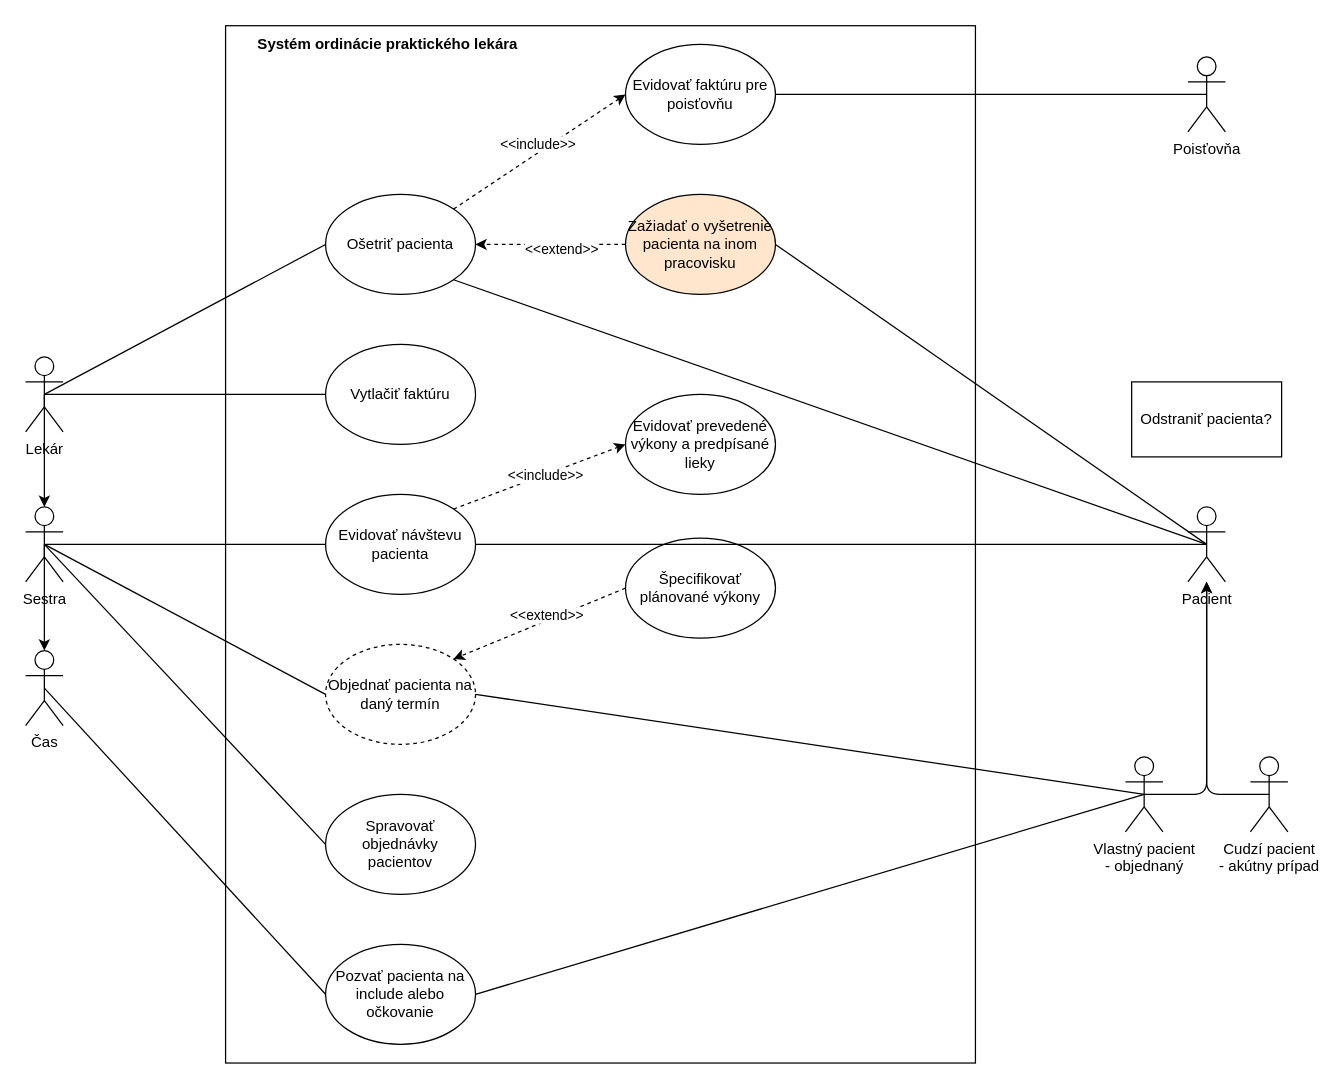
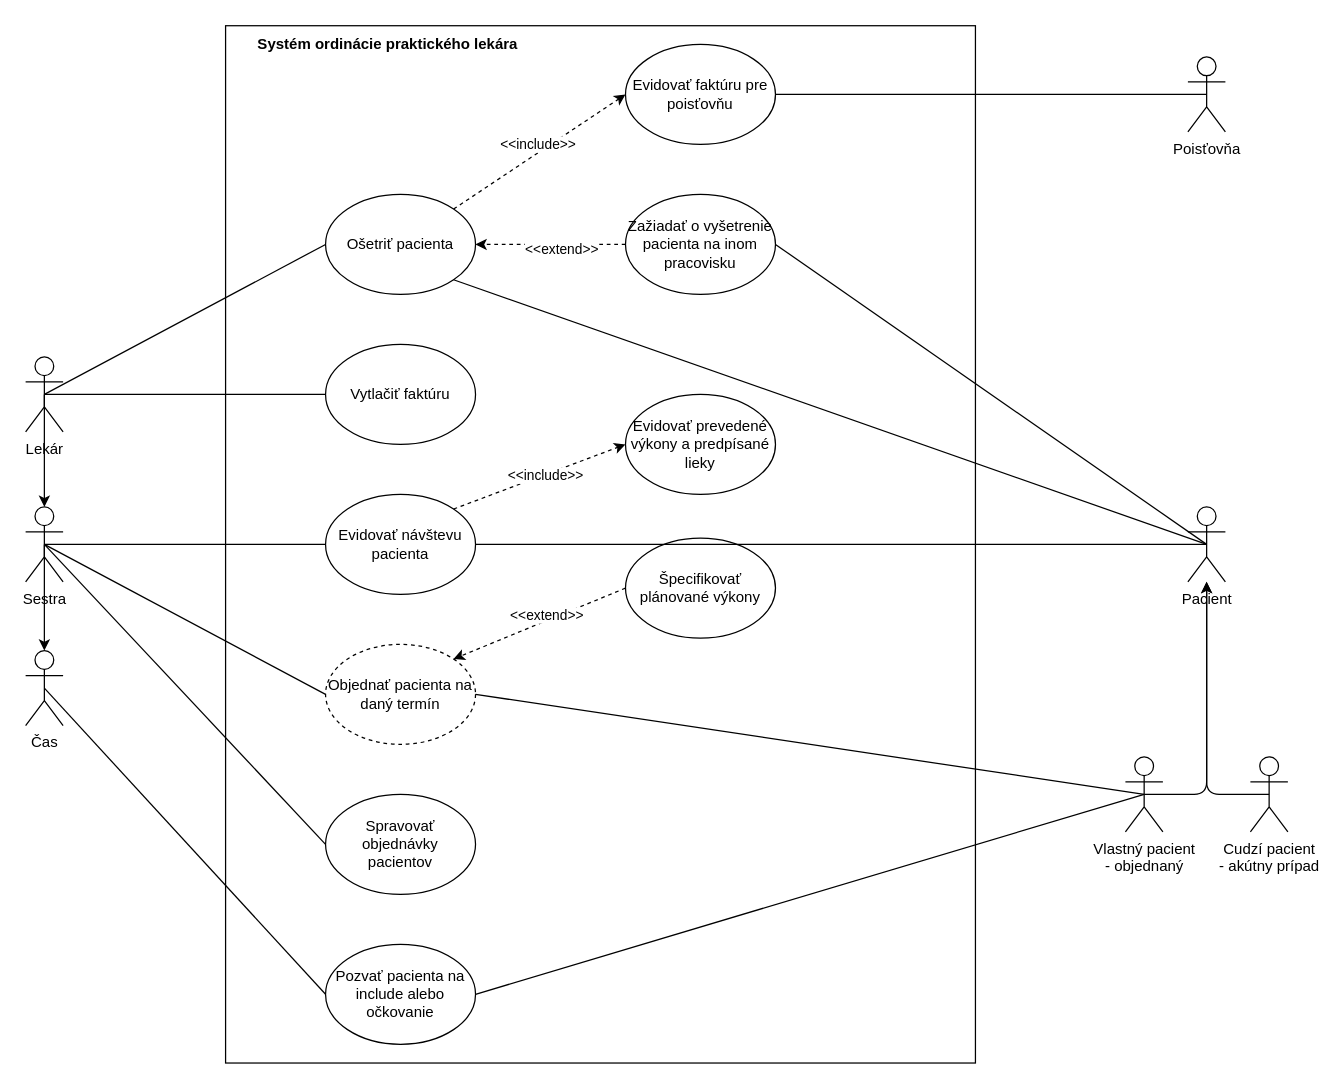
- <mxCell id="25" value="Zažiadať o vyšetrenie pacienta na inom pracovisku" style="ellipse;whiteSpace=wrap;html=1;fillColor=#ffe6cc;" parent="1" vertex="1"><mxGeometry x="500" y="155" width="120" height="80" as="geometry" /></mxCell>
+ <mxCell id="25" value="Zažiadať o vyšetrenie pacienta na inom pracovisku" style="ellipse;whiteSpace=wrap;html=1;" parent="1" vertex="1"><mxGeometry x="500" y="155" width="120" height="80" as="geometry" /></mxCell>
- <mxCell id="45" value="Odstraniť pacienta?" style="whiteSpace=wrap;html=1;" parent="1" vertex="1"><mxGeometry x="905" y="305" width="120" height="60" as="geometry" /></mxCell>
